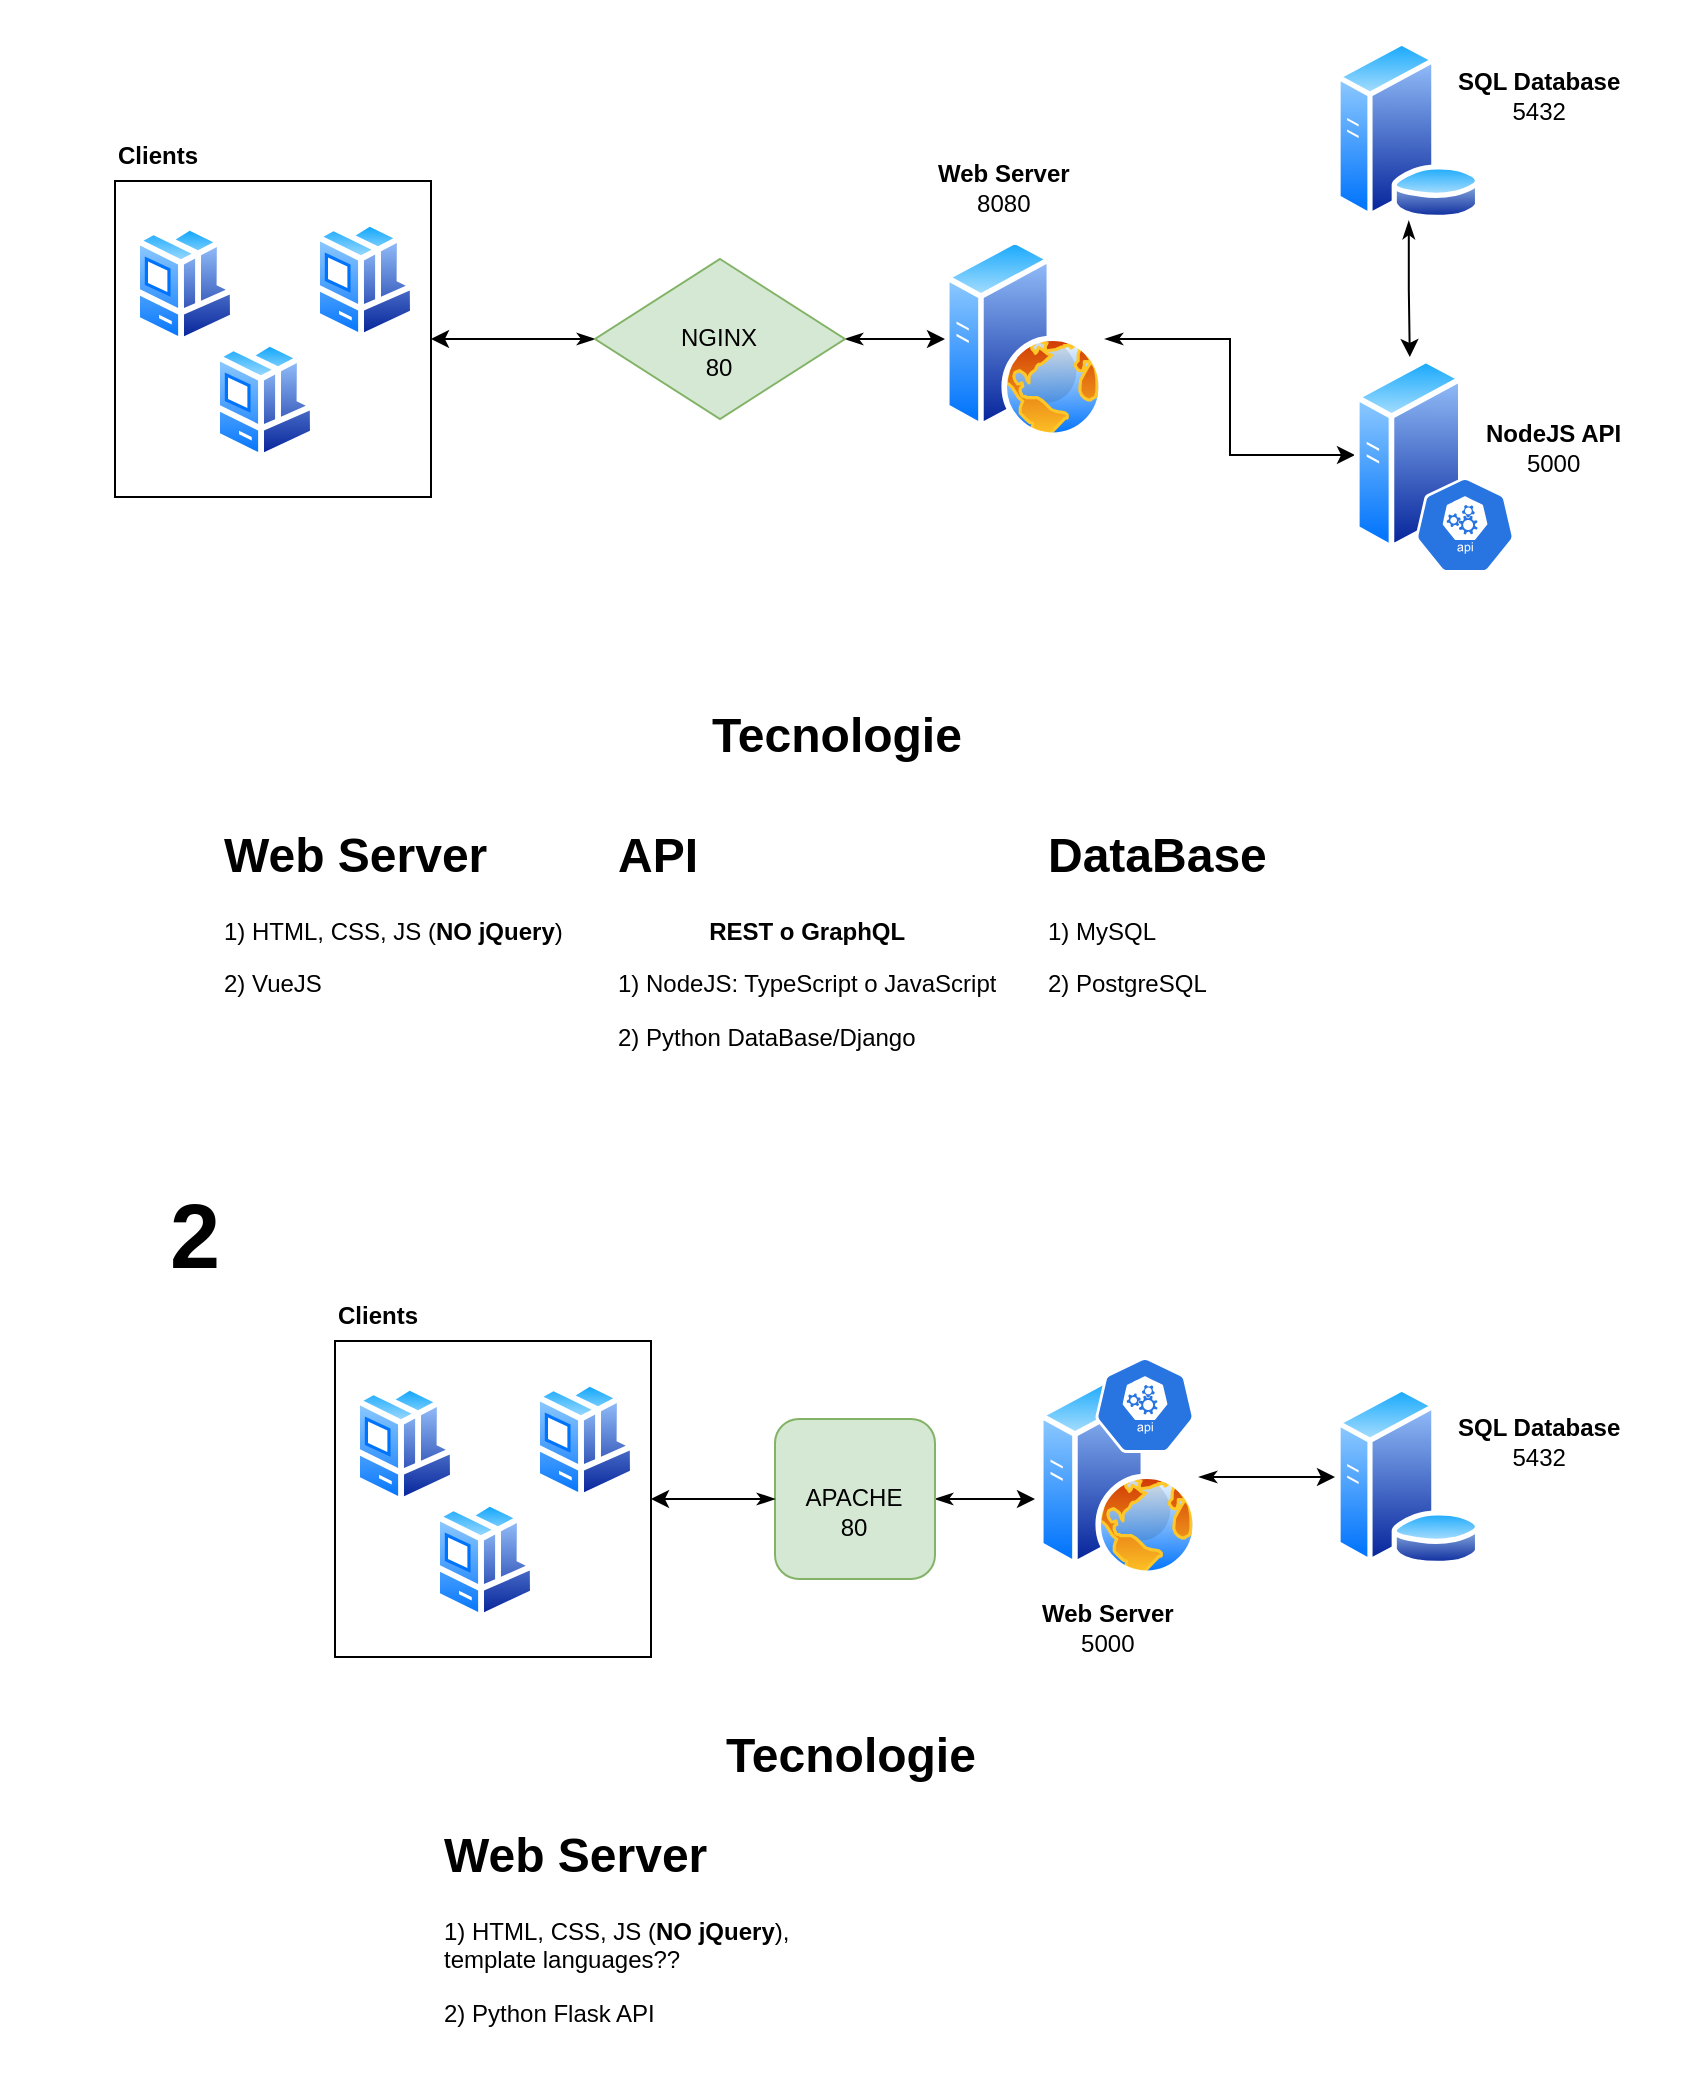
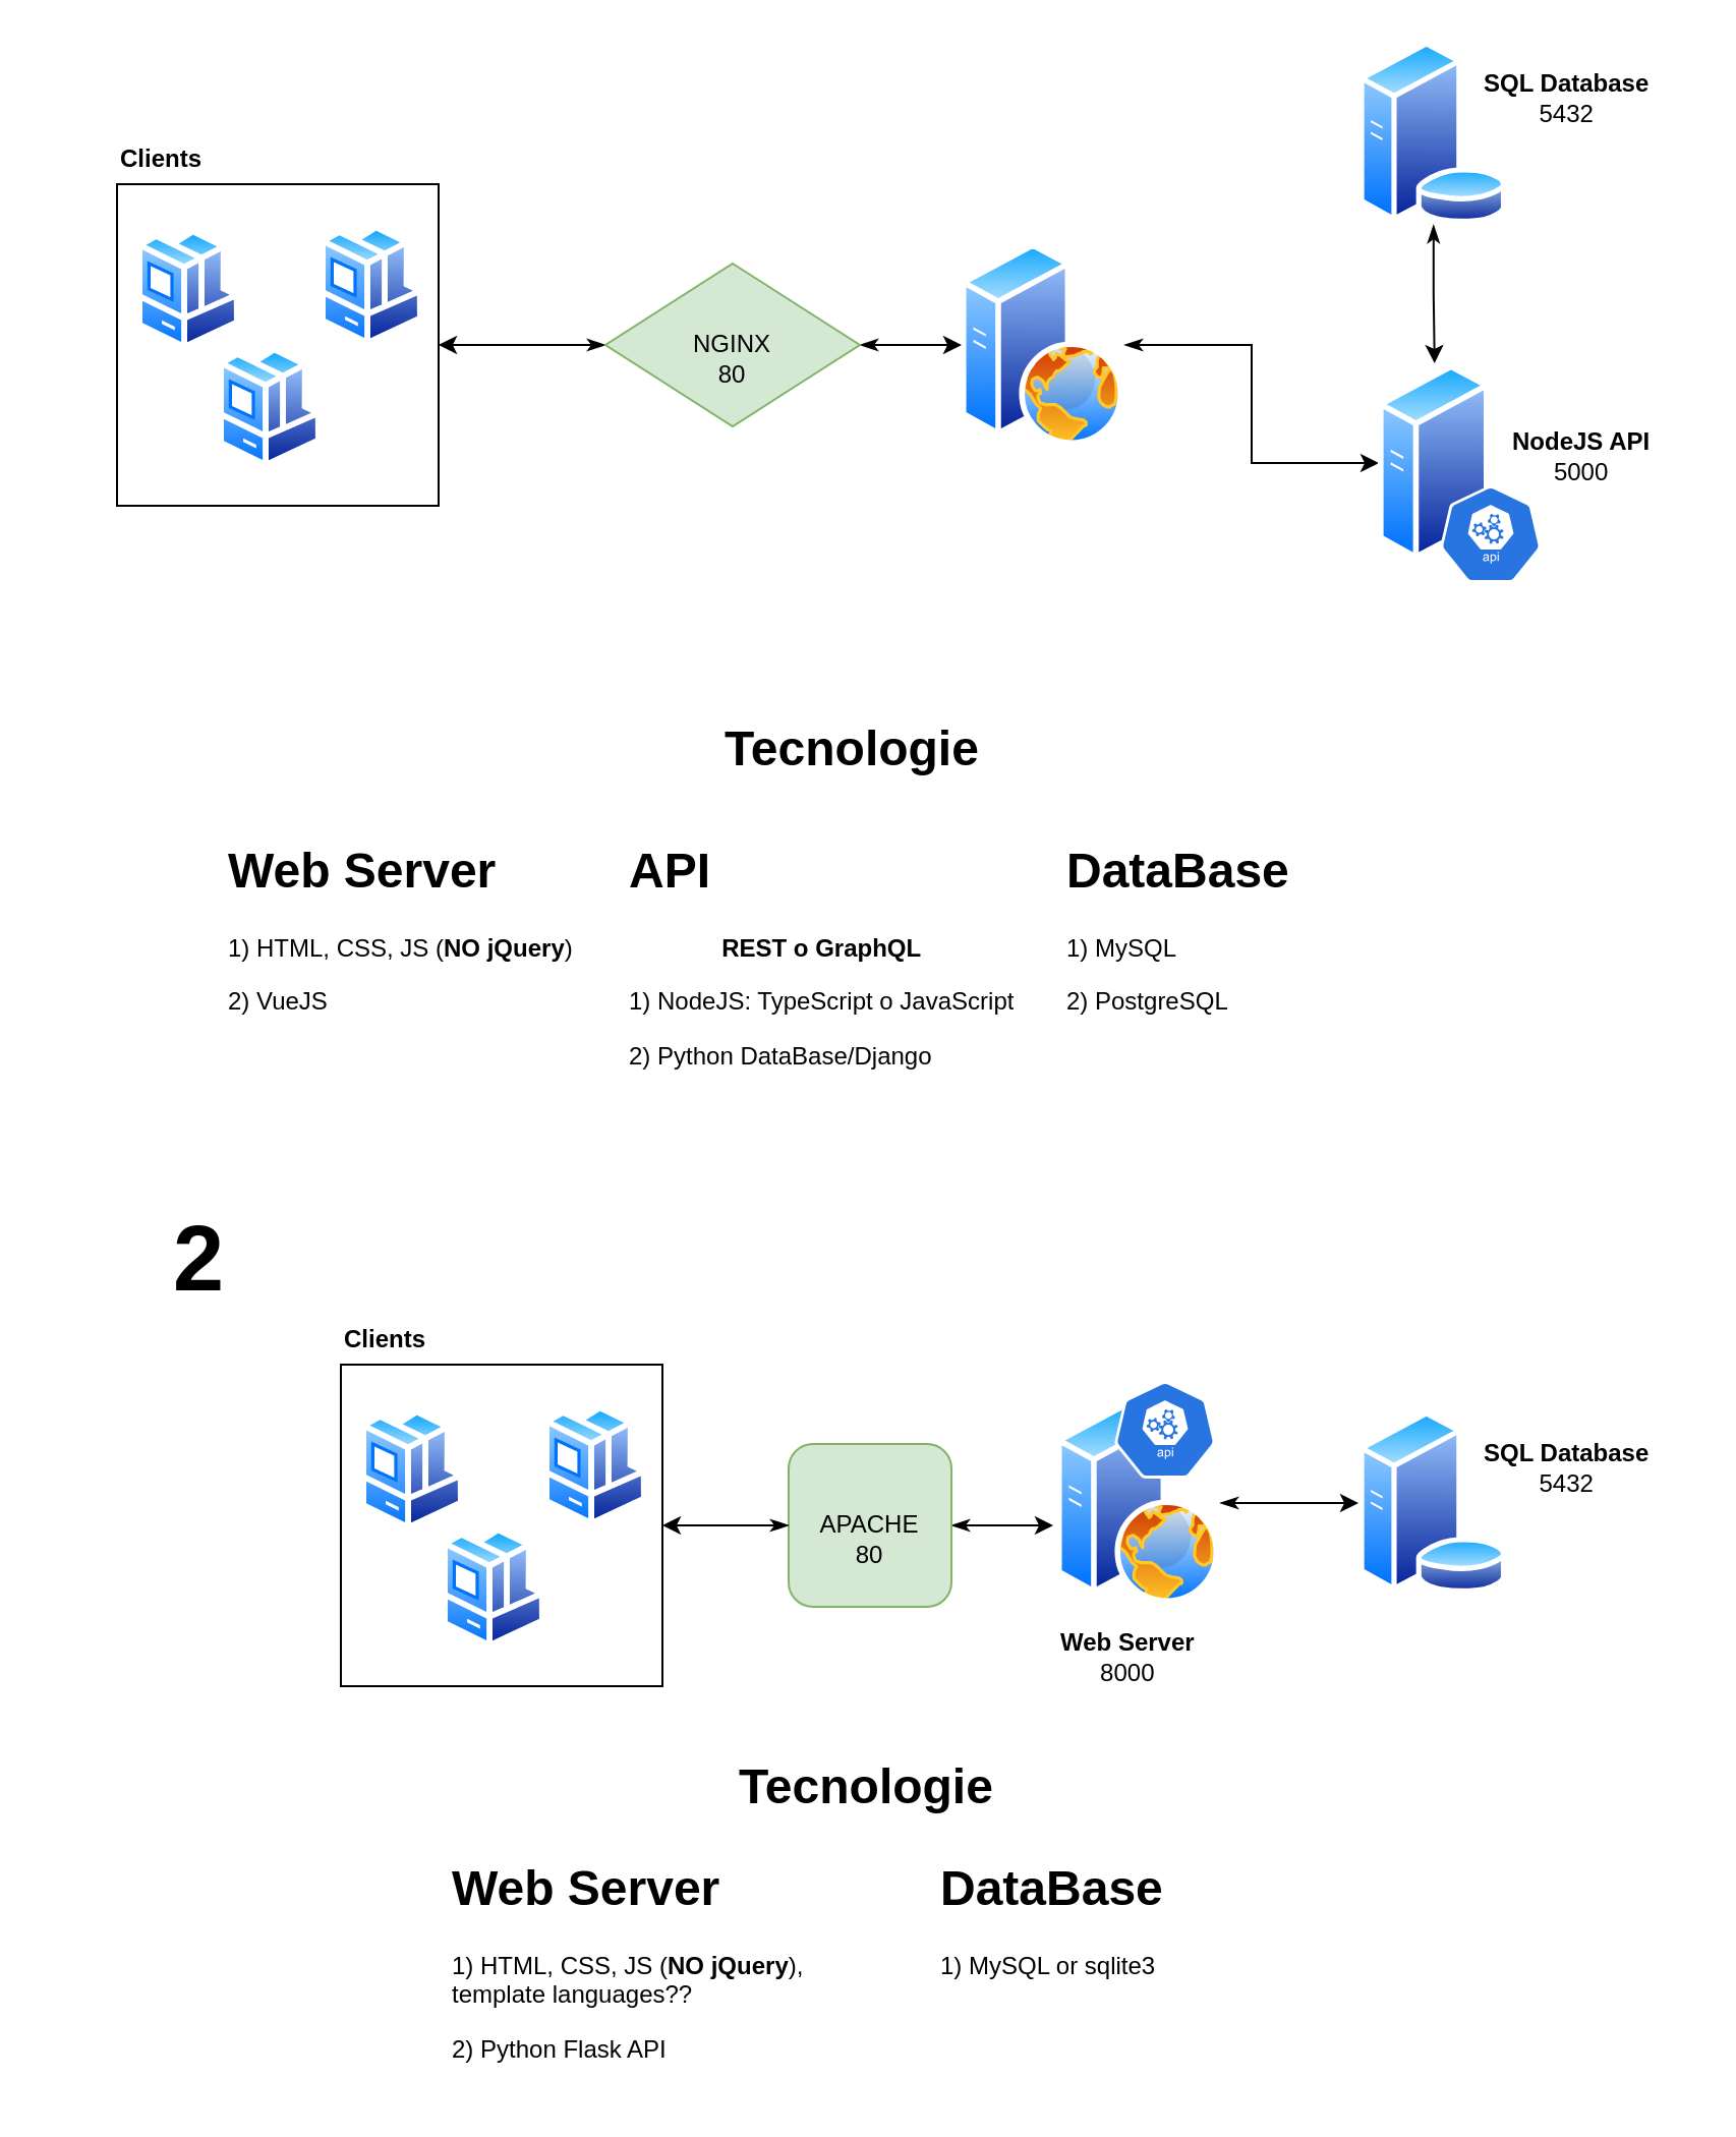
- <mxCell id="15" value="&lt;div&gt;&lt;b&gt;Web Server&lt;/b&gt;&lt;/div&gt;&lt;div align=&quot;center&quot;&gt;8080&lt;b&gt;&lt;br&gt;&lt;/b&gt;&lt;/div&gt;" style="text;html=1;strokeColor=none;fillColor=none;align=left;verticalAlign=middle;whiteSpace=wrap;rounded=0;" parent="1" vertex="1"><mxGeometry x="467" y="78" width="80" height="32" as="geometry" /></mxCell>
- <mxCell id="40" value="&lt;div&gt;&lt;b&gt;Web Server&lt;/b&gt;&lt;/div&gt;&lt;div align=&quot;center&quot;&gt;5000&lt;b&gt;&lt;br&gt;&lt;/b&gt;&lt;/div&gt;" style="text;html=1;strokeColor=none;fillColor=none;align=left;verticalAlign=middle;whiteSpace=wrap;rounded=0;" vertex="1" parent="1"><mxGeometry x="519" y="798" width="80" height="32" as="geometry" /></mxCell>
+ <mxCell id="40" value="&lt;div&gt;&lt;b&gt;Web Server&lt;/b&gt;&lt;/div&gt;&lt;div align=&quot;center&quot;&gt;8000&lt;b&gt;&lt;br&gt;&lt;/b&gt;&lt;/div&gt;" style="text;html=1;strokeColor=none;fillColor=none;align=left;verticalAlign=middle;whiteSpace=wrap;rounded=0;" vertex="1" parent="1"><mxGeometry x="519" y="798" width="80" height="32" as="geometry" /></mxCell>
+ <mxCell id="42" value="&lt;h1&gt;DataBase&lt;br&gt;&lt;/h1&gt;&lt;p&gt;1) MySQL or sqlite3&lt;br&gt;&lt;/p&gt;&lt;p&gt;&lt;br&gt;&lt;/p&gt;" style="text;html=1;strokeColor=none;fillColor=none;spacing=5;spacingTop=-20;whiteSpace=wrap;overflow=hidden;rounded=0;" vertex="1" parent="1"><mxGeometry x="457" y="908" width="215" height="120" as="geometry" /></mxCell>
